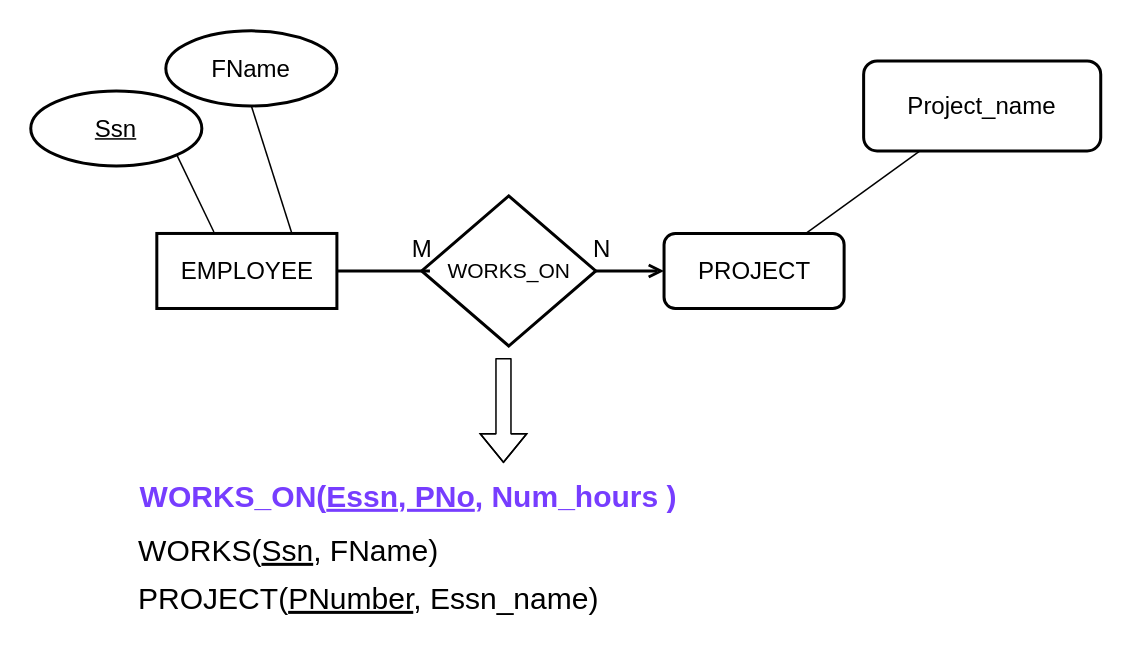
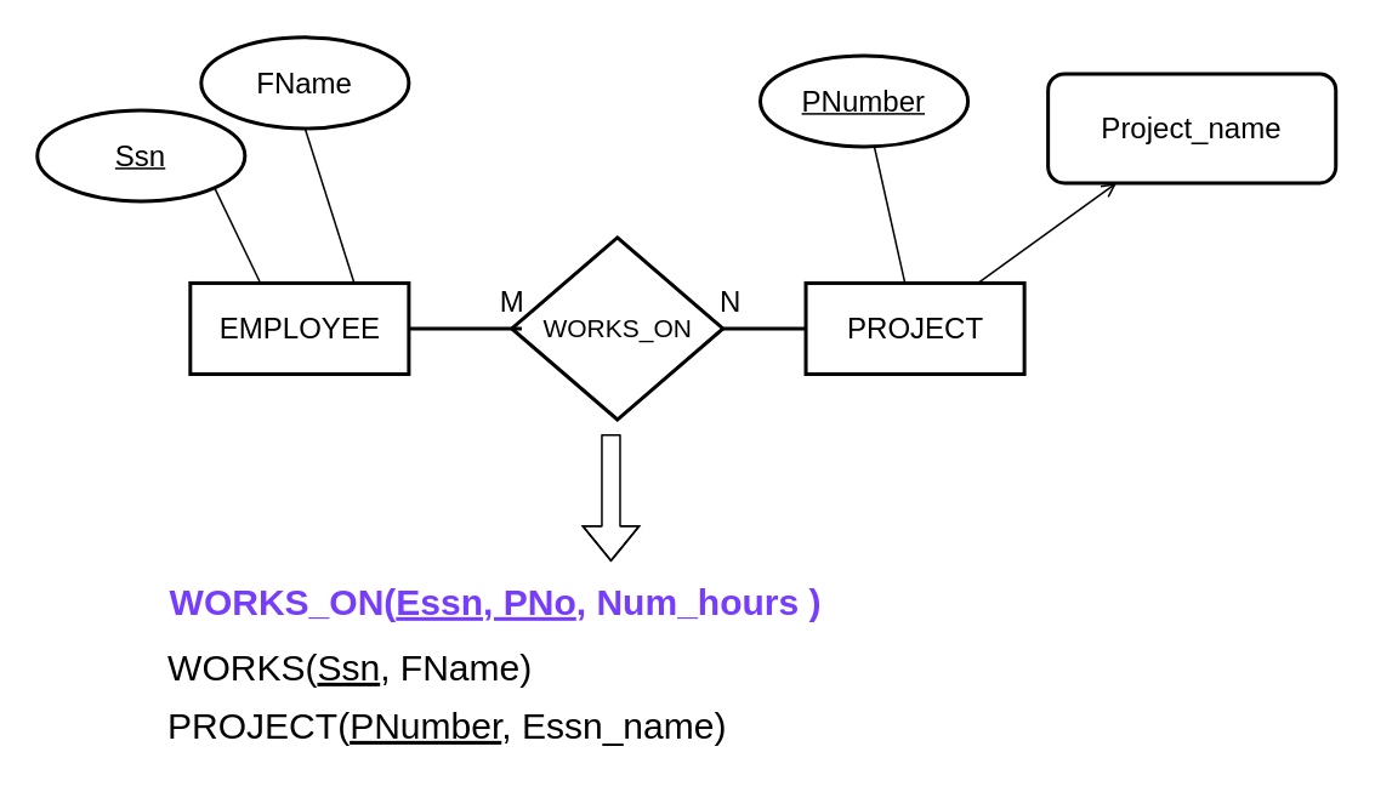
+ <mxCell id="15" value="PNumber" style="ellipse;whiteSpace=wrap;html=1;strokeWidth=2;fillColor=none;fontSize=16;fontStyle=4" parent="1" vertex="1"><mxGeometry x="417" y="30" width="114" height="50" as="geometry" /></mxCell>
- <mxCell id="17" value="" style="endArrow=none;html=1;" parent="1" source="3" target="16" edge="1"><mxGeometry width="50" height="50" relative="1" as="geometry"><mxPoint x="663" y="207.5" as="sourcePoint" /><mxPoint x="620" y="123" as="targetPoint" /></mxGeometry></mxCell>
+ <mxCell id="17" value="" style="endArrow=open;html=1;" parent="1" source="3" target="16" edge="1"><mxGeometry width="50" height="50" relative="1" as="geometry"><mxPoint x="663" y="207.5" as="sourcePoint" /><mxPoint x="620" y="123" as="targetPoint" /></mxGeometry></mxCell>
+ <mxCell id="18" value="" style="endArrow=none;html=1;" parent="1" source="3" target="15" edge="1"><mxGeometry width="50" height="50" relative="1" as="geometry"><mxPoint x="563.754" y="165" as="sourcePoint" /><mxPoint x="630" y="133" as="targetPoint" /></mxGeometry></mxCell>
- <mxCell id="6" value="" style="endArrow=open;html=1;entryX=0;entryY=0.5;entryDx=0;entryDy=0;endFill=0;strokeWidth=2;" parent="1" source="4" target="3" edge="1"><mxGeometry width="50" height="50" relative="1" as="geometry"><mxPoint x="390" y="180" as="sourcePoint" /><mxPoint x="296" y="190" as="targetPoint" /></mxGeometry></mxCell>
+ <mxCell id="6" value="" style="endArrow=none;html=1;entryX=0;entryY=0.5;entryDx=0;entryDy=0;endFill=0;strokeWidth=2;" parent="1" source="4" target="3" edge="1"><mxGeometry width="50" height="50" relative="1" as="geometry"><mxPoint x="390" y="180" as="sourcePoint" /><mxPoint x="296" y="190" as="targetPoint" /></mxGeometry></mxCell>
- <mxCell id="3" value="PROJECT" style="html=1;fillColor=none;fontSize=16;strokeWidth=2;rounded=1;" parent="1" vertex="1"><mxGeometry x="442" y="155" width="120" height="50" as="geometry" /></mxCell>
+ <mxCell id="3" value="PROJECT" style="html=1;fillColor=none;fontSize=16;strokeWidth=2;" parent="1" vertex="1"><mxGeometry x="442" y="155" width="120" height="50" as="geometry" /></mxCell>
